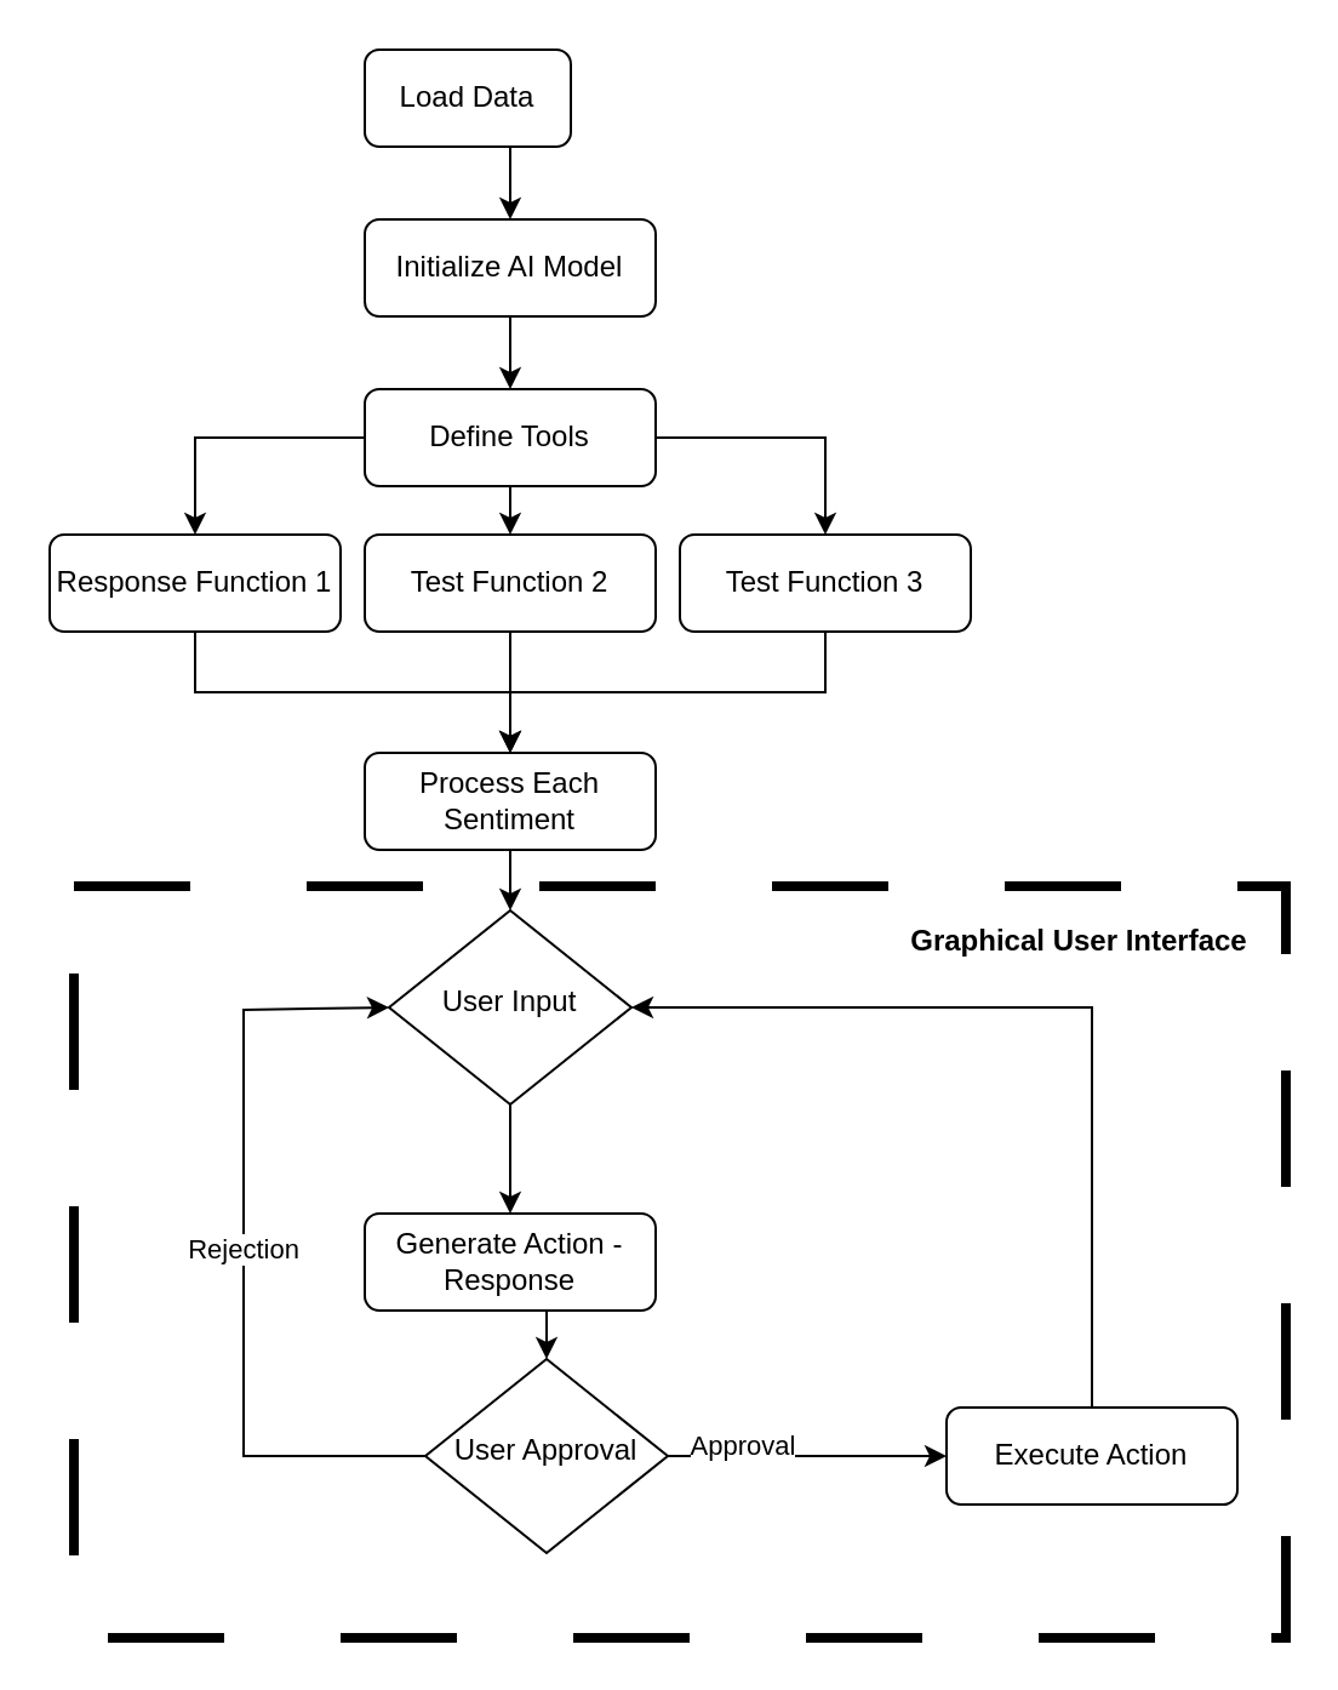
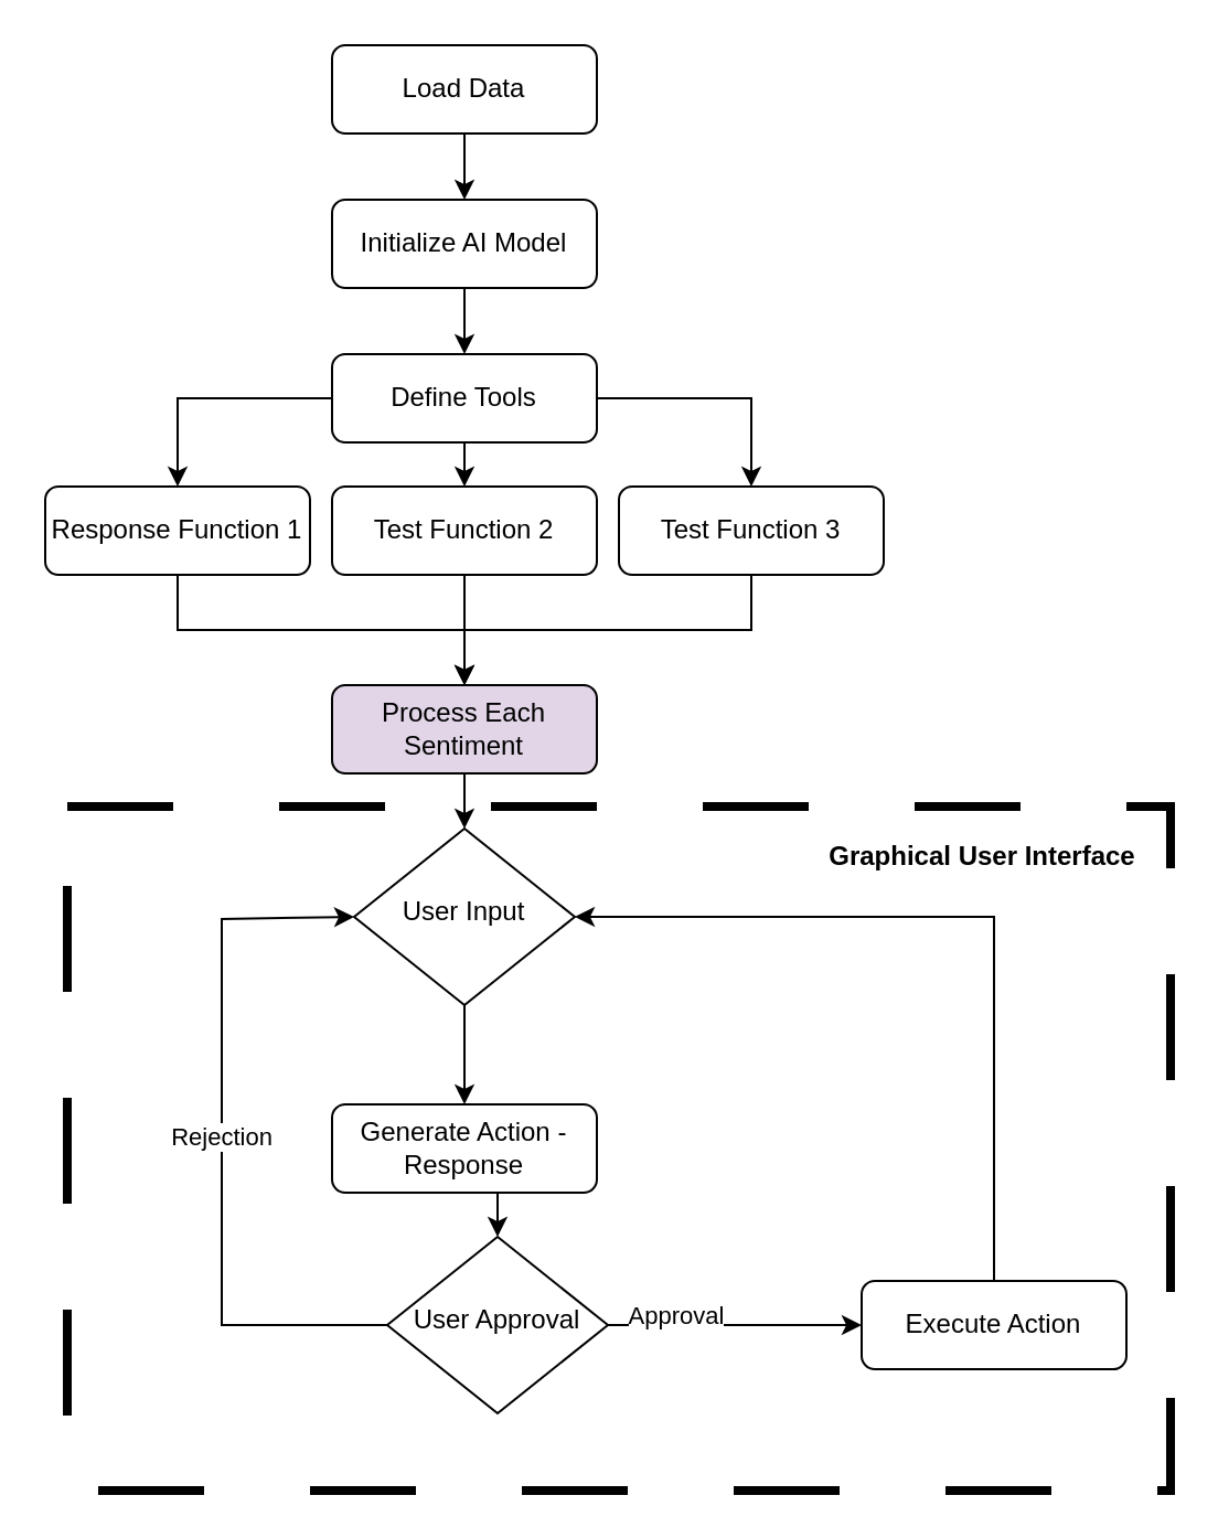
- <mxCell id="7" value="Load Data" style="rounded=1;whiteSpace=wrap;html=1;fontSize=12;glass=0;strokeWidth=1;shadow=0;" parent="1" vertex="1"><mxGeometry x="150" y="20" width="85" height="40" as="geometry" /></mxCell>
+ <mxCell id="7" value="Load Data" style="rounded=1;whiteSpace=wrap;html=1;fontSize=12;glass=0;strokeWidth=1;shadow=0;" parent="1" vertex="1"><mxGeometry x="150" y="20" width="120" height="40" as="geometry" /></mxCell>
- <mxCell id="21" value="Process Each Sentiment" style="rounded=1;whiteSpace=wrap;html=1;fontSize=12;glass=0;strokeWidth=1;shadow=0;" vertex="1" parent="1"><mxGeometry x="150" y="310" width="120" height="40" as="geometry" /></mxCell>
+ <mxCell id="21" value="Process Each Sentiment" style="rounded=1;whiteSpace=wrap;html=1;fontSize=12;glass=0;strokeWidth=1;shadow=0;fillColor=#e1d5e7;" vertex="1" parent="1"><mxGeometry x="150" y="310" width="120" height="40" as="geometry" /></mxCell>
